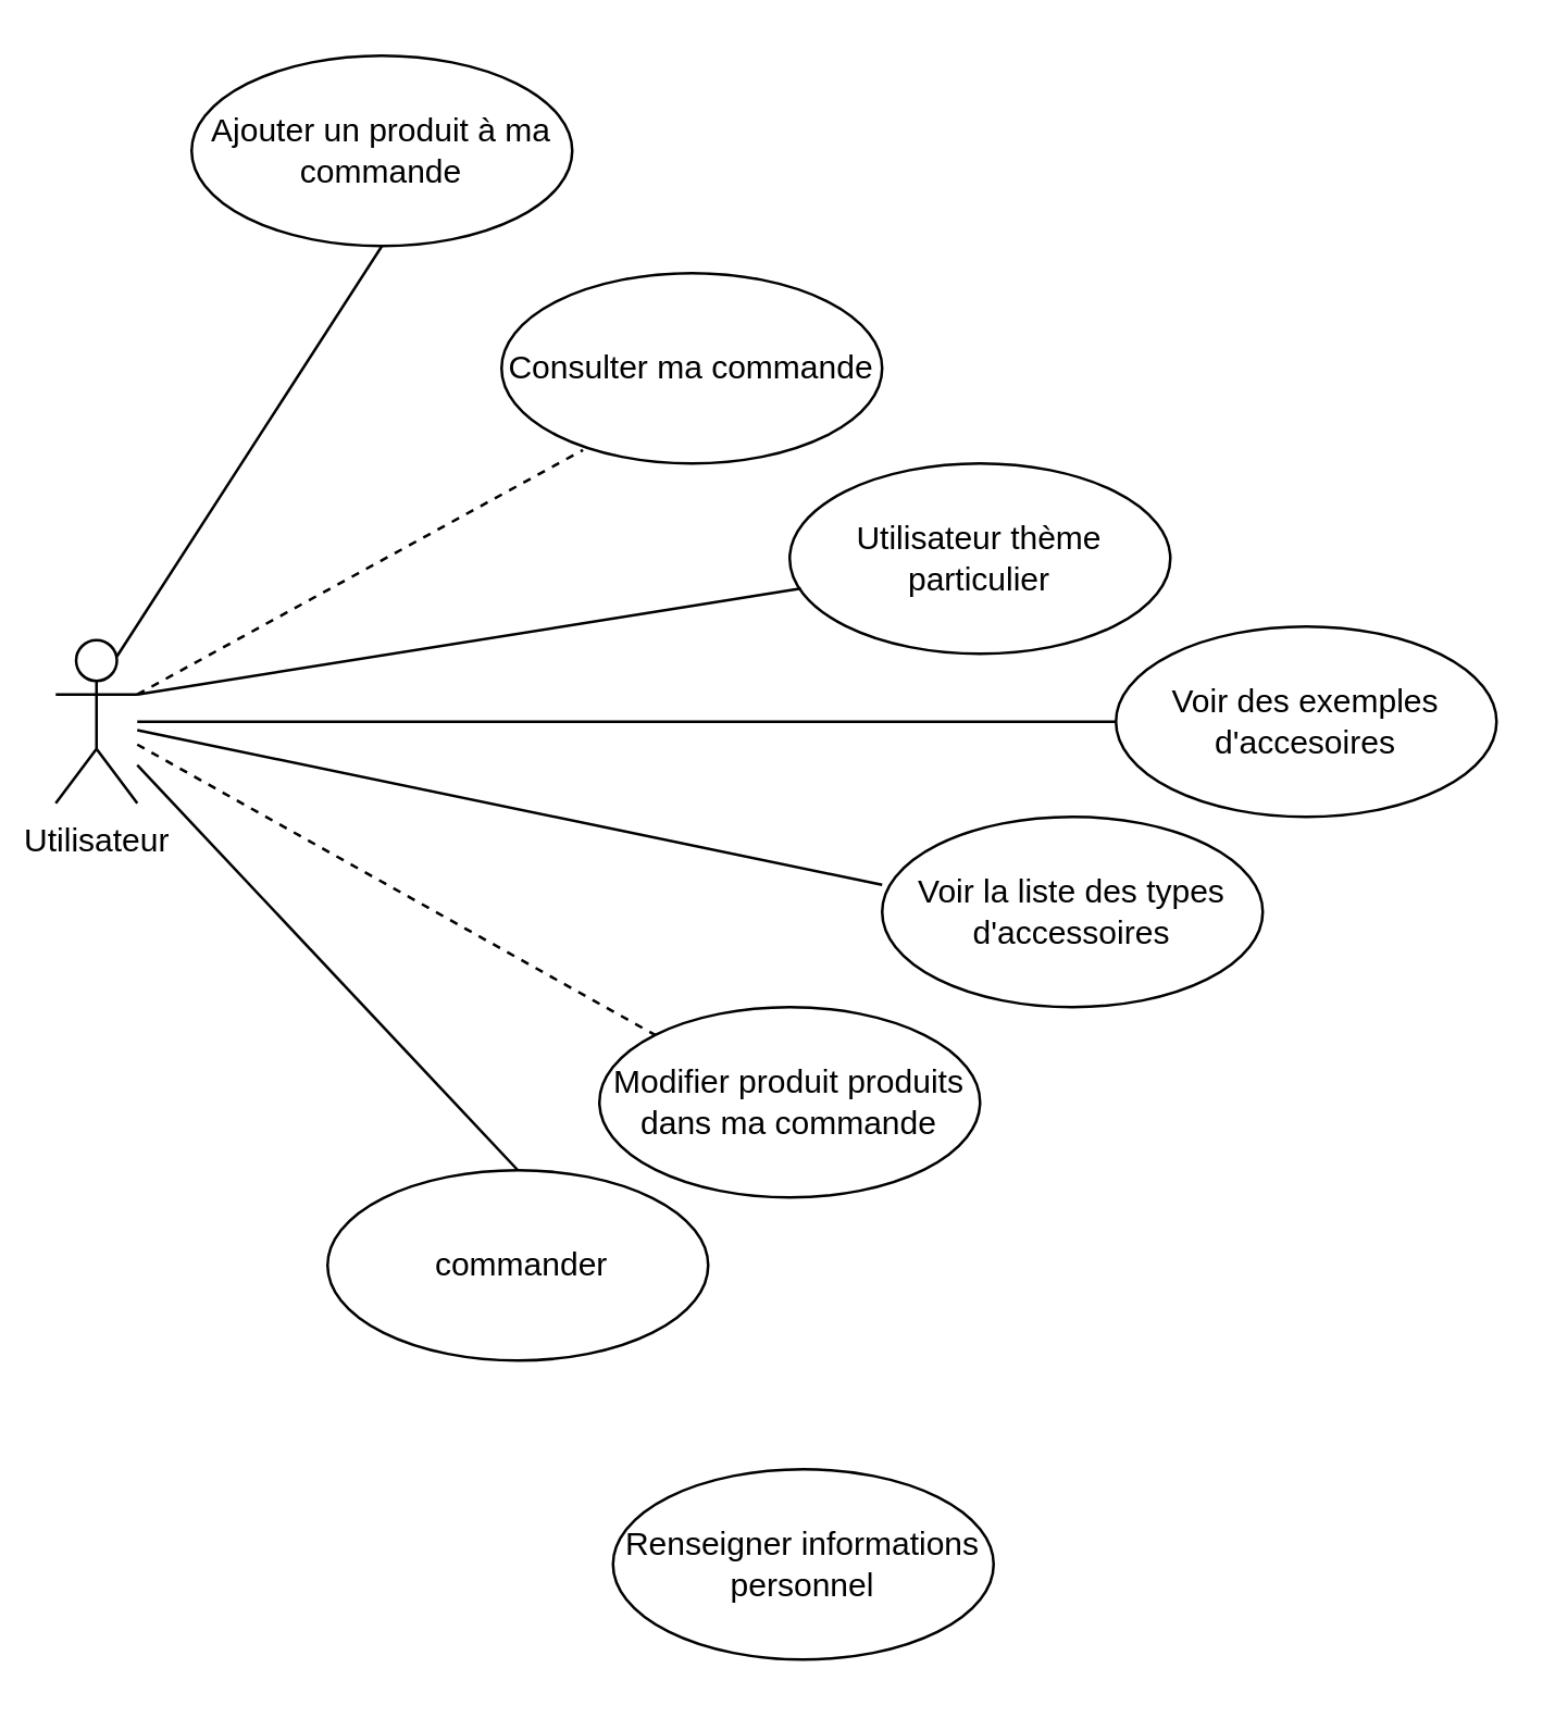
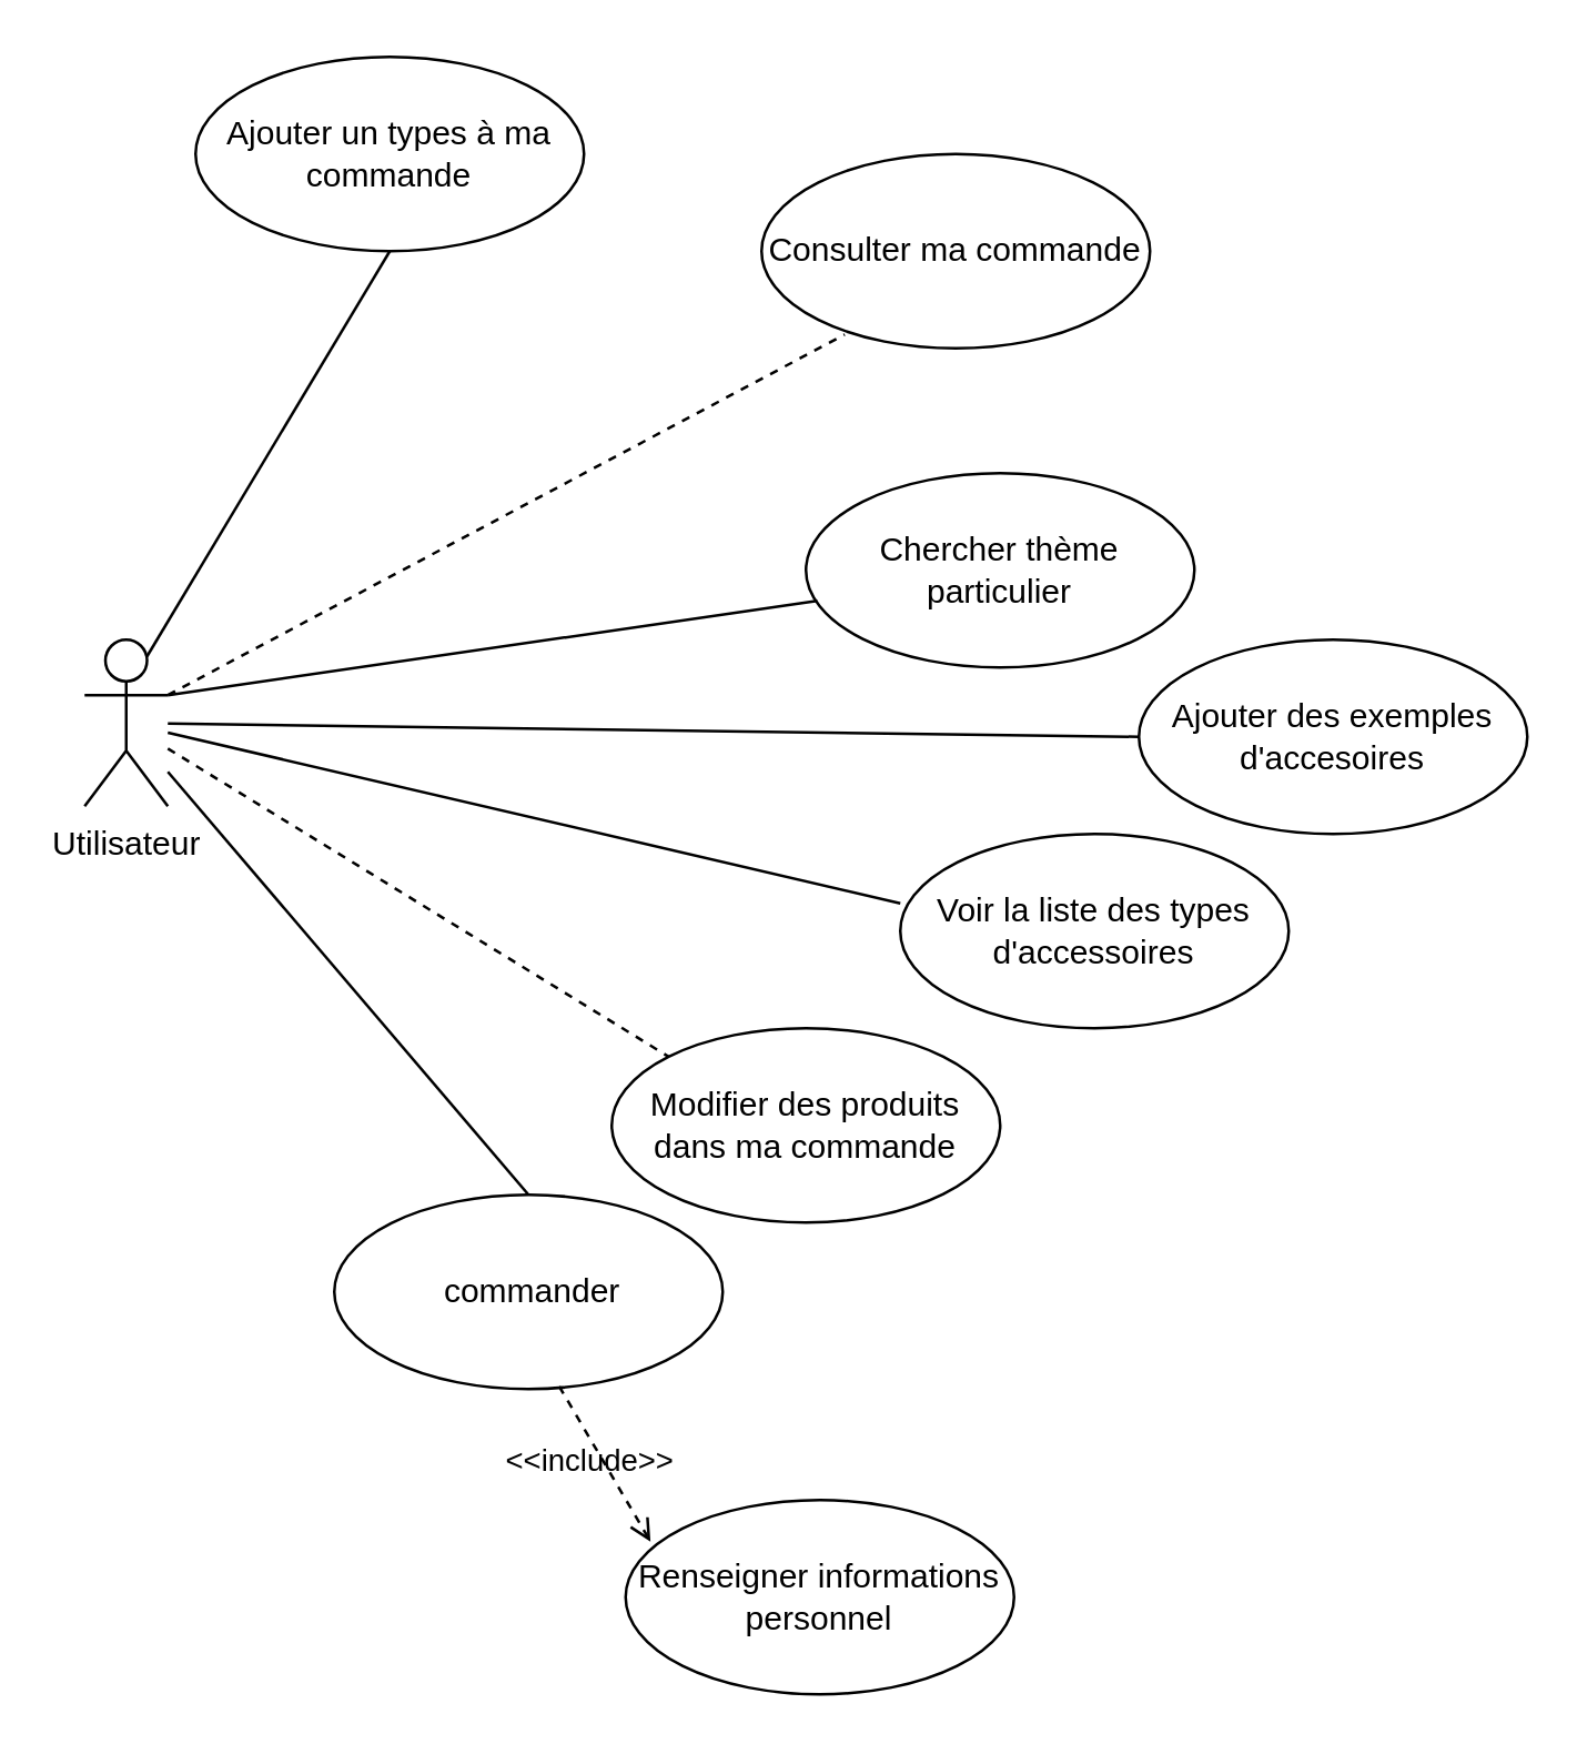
- <mxCell id="8" value="Ajouter un produit à ma commande" style="ellipse;whiteSpace=wrap;html=1;" parent="1" vertex="1"><mxGeometry x="70" y="20" width="140" height="70" as="geometry" /></mxCell>
+ <mxCell id="8" value="Ajouter un types à ma commande" style="ellipse;whiteSpace=wrap;html=1;" parent="1" vertex="1"><mxGeometry x="70" y="20" width="140" height="70" as="geometry" /></mxCell>
- <mxCell id="6" value="Consulter ma commande" style="ellipse;whiteSpace=wrap;html=1;" parent="1" vertex="1"><mxGeometry x="184" y="100" width="140" height="70" as="geometry" /></mxCell>
+ <mxCell id="6" value="Consulter ma commande" style="ellipse;whiteSpace=wrap;html=1;" parent="1" vertex="1"><mxGeometry x="274" y="55" width="140" height="70" as="geometry" /></mxCell>
- <mxCell id="3" value="Utilisateur thème particulier" style="ellipse;whiteSpace=wrap;html=1;" parent="1" vertex="1"><mxGeometry x="290" y="170" width="140" height="70" as="geometry" /></mxCell>
+ <mxCell id="3" value="Chercher thème particulier" style="ellipse;whiteSpace=wrap;html=1;" parent="1" vertex="1"><mxGeometry x="290" y="170" width="140" height="70" as="geometry" /></mxCell>
- <mxCell id="2" value="Utilisateur" style="shape=umlActor;verticalLabelPosition=bottom;verticalAlign=top;html=1;" parent="1" vertex="1"><mxGeometry x="20" y="235" width="30" height="60" as="geometry" /></mxCell>
+ <mxCell id="2" value="Utilisateur" style="shape=umlActor;verticalLabelPosition=bottom;verticalAlign=top;html=1;" parent="1" vertex="1"><mxGeometry x="30" y="230" width="30" height="60" as="geometry" /></mxCell>
- <mxCell id="4" value="Voir des exemples d'accesoires" style="ellipse;whiteSpace=wrap;html=1;" parent="1" vertex="1"><mxGeometry x="410" y="230" width="140" height="70" as="geometry" /></mxCell>
+ <mxCell id="4" value="Ajouter des exemples d'accesoires" style="ellipse;whiteSpace=wrap;html=1;" parent="1" vertex="1"><mxGeometry x="410" y="230" width="140" height="70" as="geometry" /></mxCell>
- <mxCell id="7" value="Modifier produit produits dans ma commande" style="ellipse;whiteSpace=wrap;html=1;" parent="1" vertex="1"><mxGeometry x="220" y="370" width="140" height="70" as="geometry" /></mxCell>
+ <mxCell id="7" value="Modifier des produits dans ma commande" style="ellipse;whiteSpace=wrap;html=1;" parent="1" vertex="1"><mxGeometry x="220" y="370" width="140" height="70" as="geometry" /></mxCell>
+ <mxCell id="17" value="&amp;lt;&amp;lt;include&amp;gt;&amp;gt;" style="edgeStyle=none;html=1;endArrow=open;verticalAlign=bottom;dashed=1;labelBackgroundColor=none;exitX=0.579;exitY=0.986;exitDx=0;exitDy=0;exitPerimeter=0;entryX=0.064;entryY=0.214;entryDx=0;entryDy=0;entryPerimeter=0;" edge="1" parent="1" source="9" target="18"><mxGeometry x="0.126" y="-9" width="160" relative="1" as="geometry"><mxPoint x="234" y="500" as="sourcePoint" /><mxPoint x="280" y="540" as="targetPoint" /><mxPoint as="offset" /></mxGeometry></mxCell>
